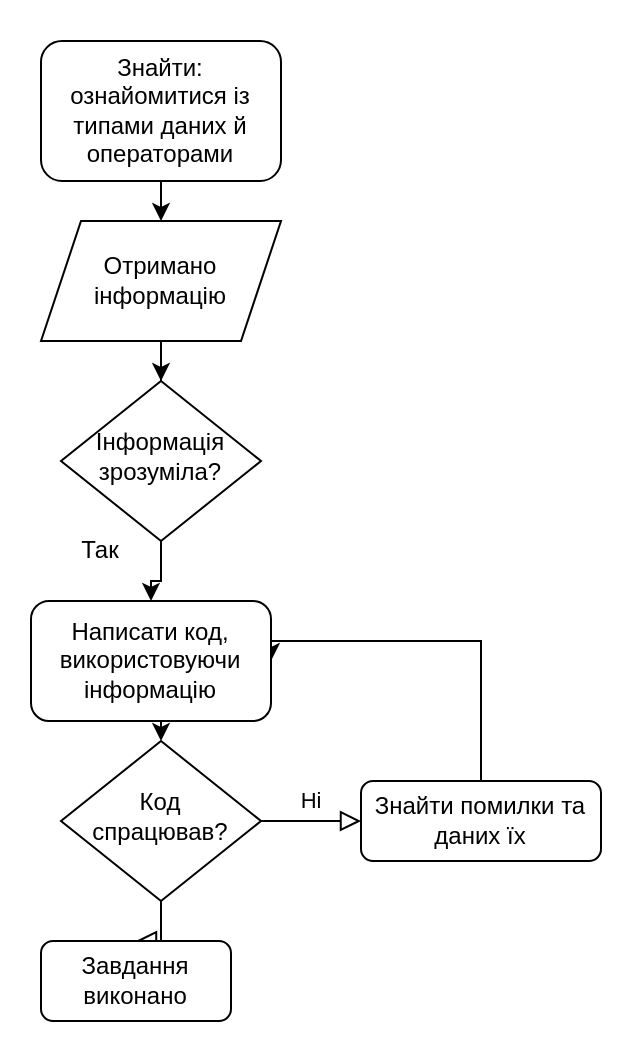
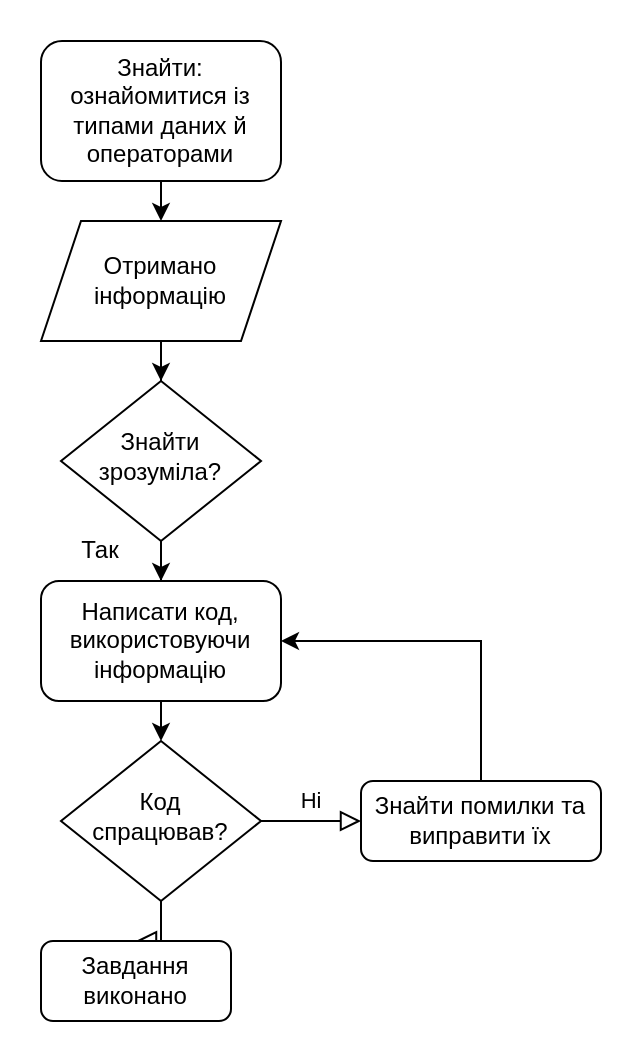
- <mxCell id="5" value="Інформація зрозуміла?" style="rhombus;whiteSpace=wrap;html=1;shadow=0;fontFamily=Helvetica;fontSize=12;align=center;strokeWidth=1;spacing=6;spacingTop=-4;" parent="1" vertex="1"><mxGeometry x="30" y="190" width="100" height="80" as="geometry" /></mxCell>
+ <mxCell id="5" value="Знайти зрозуміла?" style="rhombus;whiteSpace=wrap;html=1;shadow=0;fontFamily=Helvetica;fontSize=12;align=center;strokeWidth=1;spacing=6;spacingTop=-4;" parent="1" vertex="1"><mxGeometry x="30" y="190" width="100" height="80" as="geometry" /></mxCell>
- <mxCell id="15" value="Написати код, використовуючи інформацію" style="rounded=1;whiteSpace=wrap;html=1;" vertex="1" parent="1"><mxGeometry x="15" y="300" width="120" height="60" as="geometry" /></mxCell>
+ <mxCell id="15" value="Написати код, використовуючи інформацію" style="rounded=1;whiteSpace=wrap;html=1;" vertex="1" parent="1"><mxGeometry x="20" y="290" width="120" height="60" as="geometry" /></mxCell>
- <mxCell id="11" value="Знайти помилки та даних їх" style="rounded=1;whiteSpace=wrap;html=1;fontSize=12;glass=0;strokeWidth=1;shadow=0;" parent="1" vertex="1"><mxGeometry x="180" y="390" width="120" height="40" as="geometry" /></mxCell>
+ <mxCell id="11" value="Знайти помилки та виправити їх" style="rounded=1;whiteSpace=wrap;html=1;fontSize=12;glass=0;strokeWidth=1;shadow=0;" parent="1" vertex="1"><mxGeometry x="180" y="390" width="120" height="40" as="geometry" /></mxCell>
